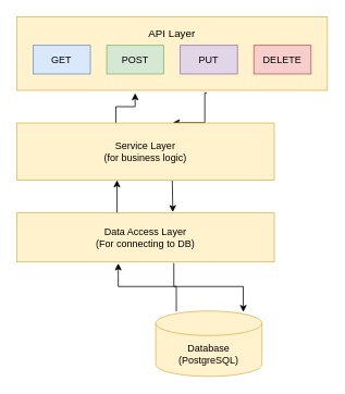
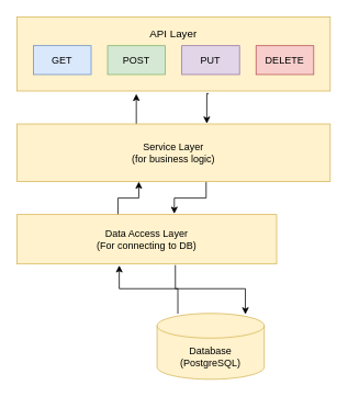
- <mxCell id="11" value="Service Layer&lt;br&gt;(for business logic)" style="rounded=0;whiteSpace=wrap;html=1;fillColor=#fff2cc;strokeColor=#d6b656;" vertex="1" parent="1"><mxGeometry x="20" y="150" width="315" height="70" as="geometry" /></mxCell>
+ <mxCell id="11" value="Service Layer&lt;br&gt;(for business logic)" style="rounded=0;whiteSpace=wrap;html=1;fillColor=#fff2cc;strokeColor=#d6b656;" vertex="1" parent="1"><mxGeometry x="20" y="150" width="380" height="70" as="geometry" /></mxCell>
